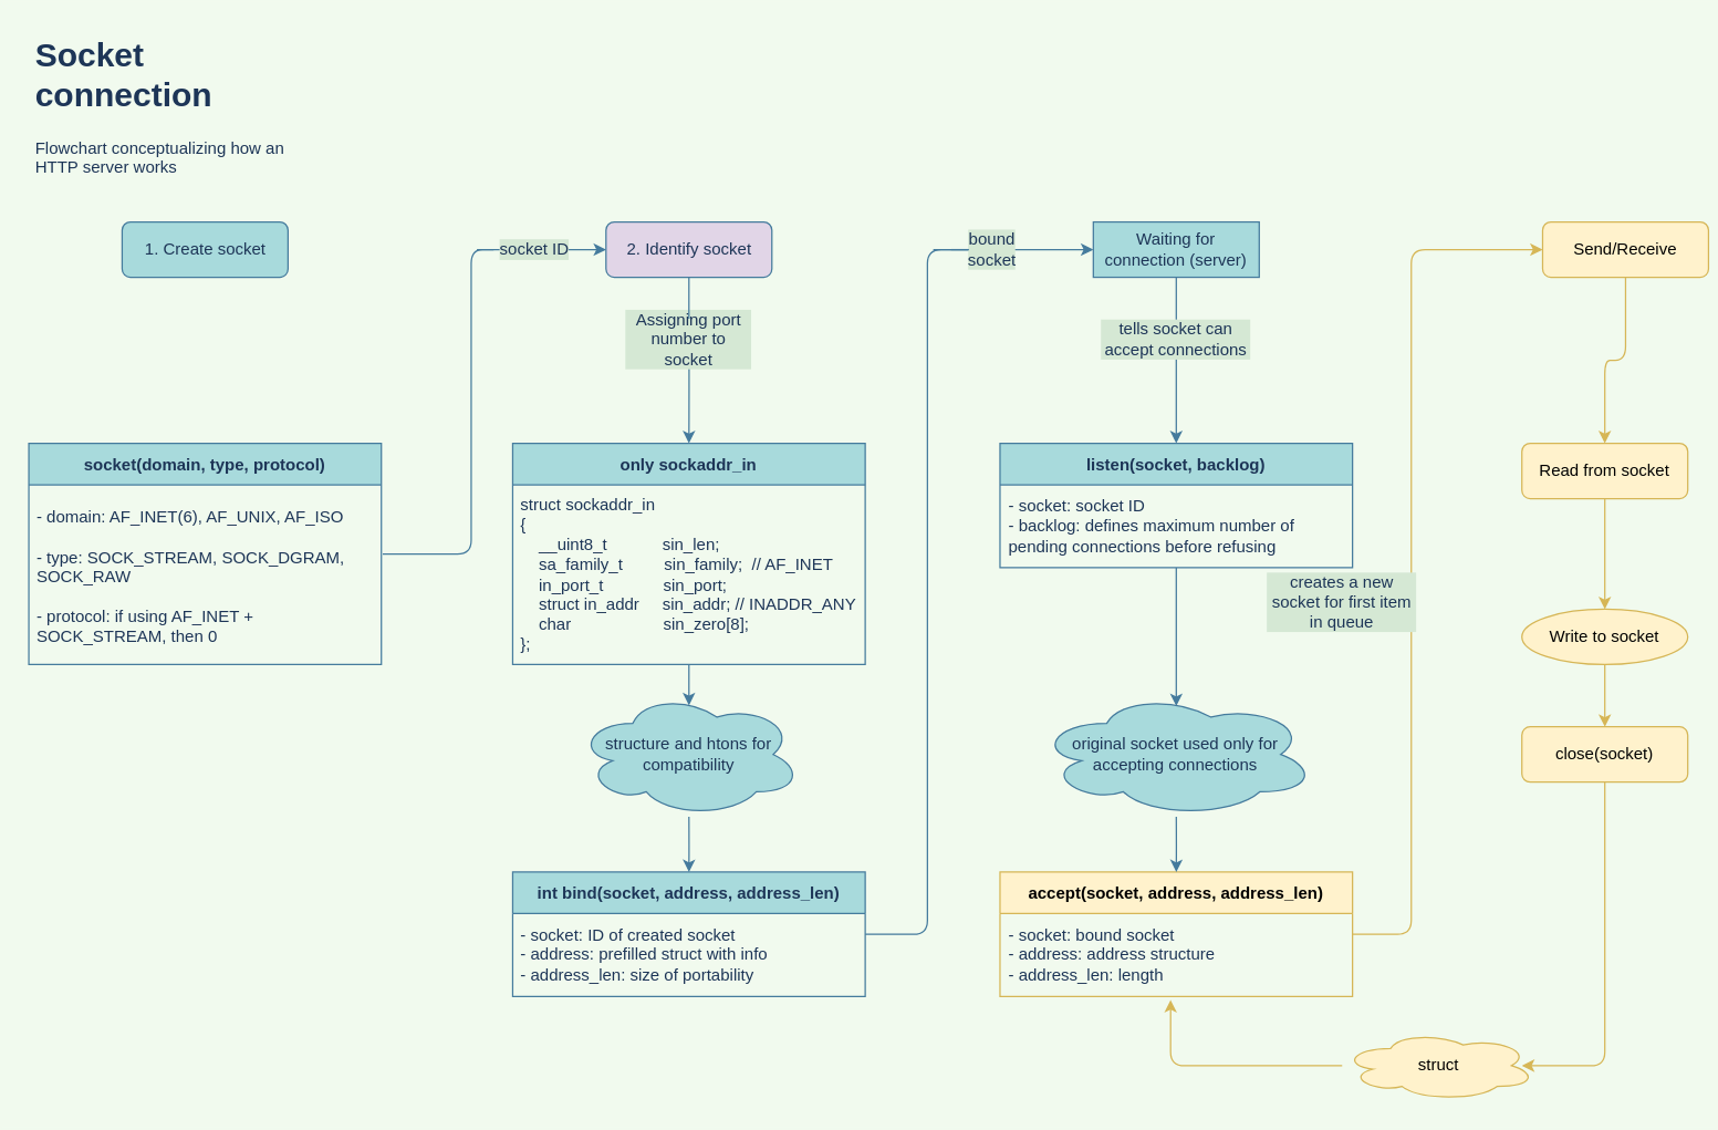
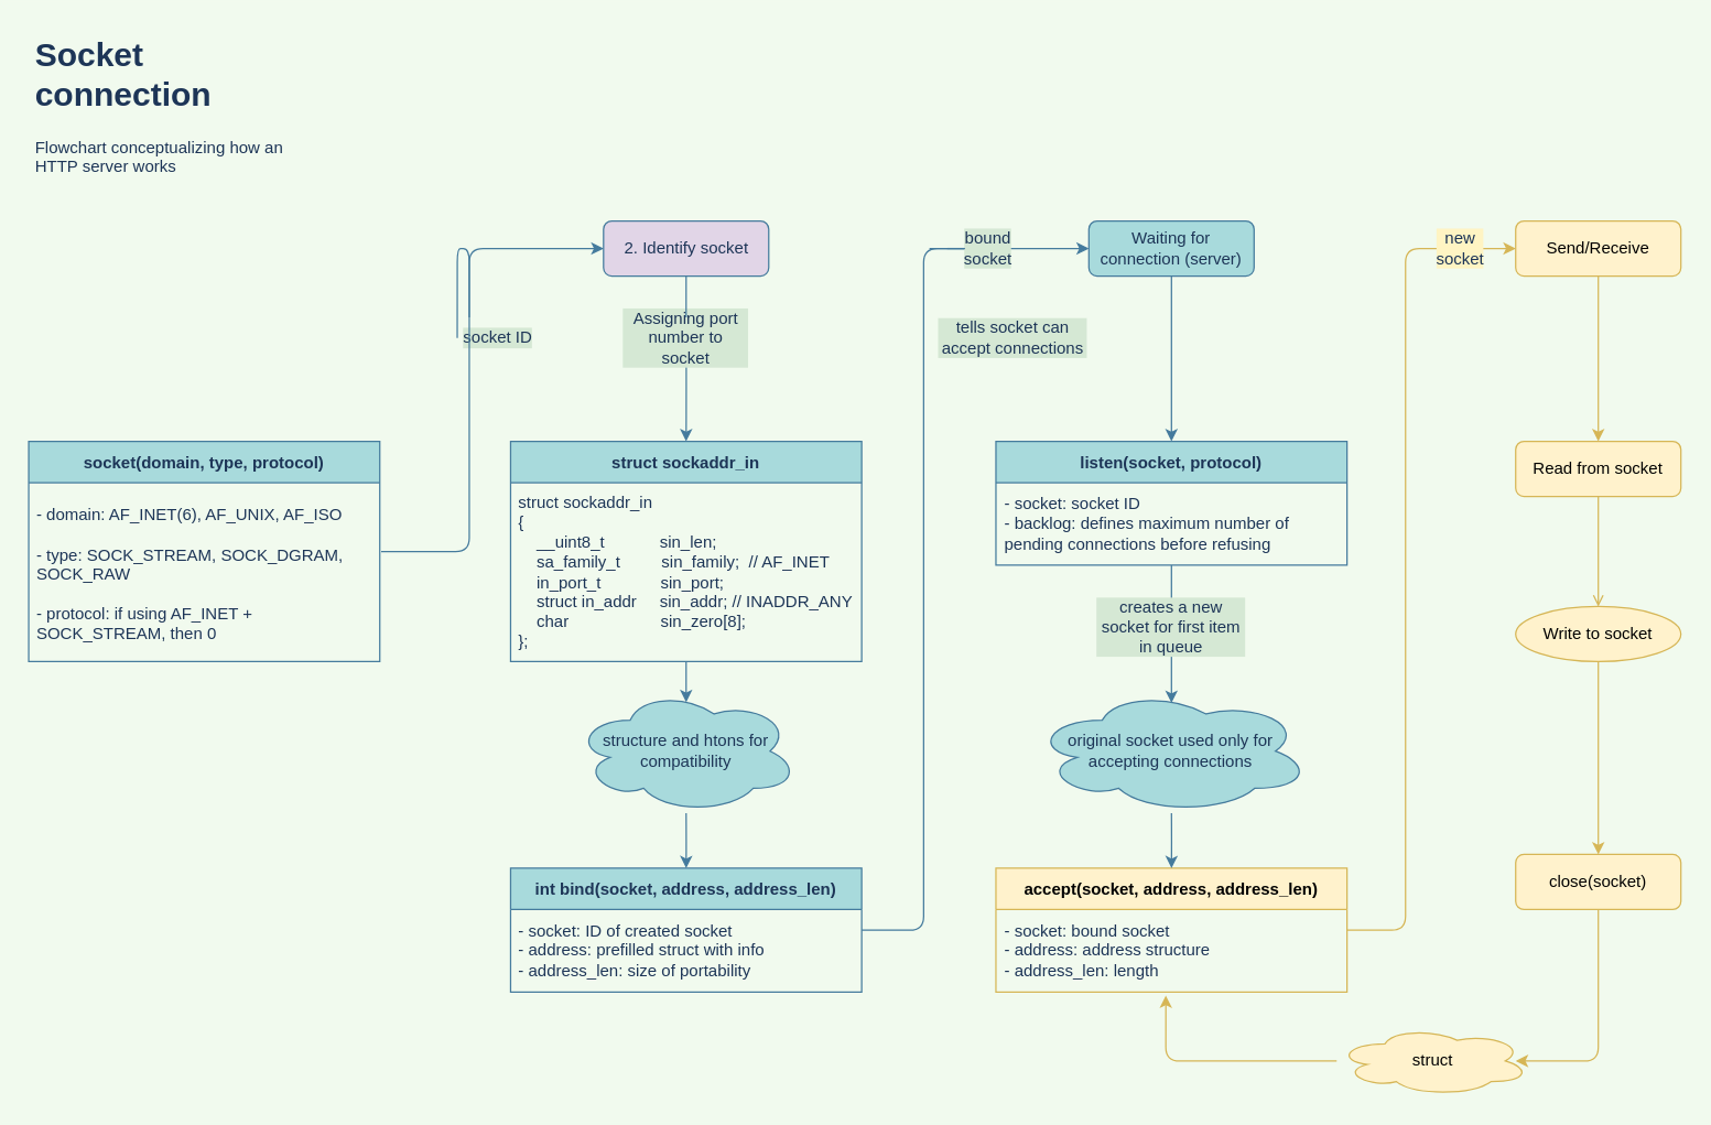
- <mxCell id="3" value="1. Create socket" style="rounded=1;whiteSpace=wrap;html=1;fontSize=12;glass=0;strokeWidth=1;shadow=0;fillColor=#A8DADC;strokeColor=#457B9D;fontColor=#1D3557;" vertex="1" parent="1"><mxGeometry x="87.5" width="120" height="40" as="geometry" y="160" /></mxCell>
- <mxCell id="38" value="socket ID" style="text;html=1;strokeColor=none;fillColor=none;align=center;verticalAlign=middle;whiteSpace=wrap;rounded=0;sketch=0;fontColor=#1D3557;labelBackgroundColor=#D5E8D4;" vertex="1" parent="1"><mxGeometry x="356.25" y="165" width="60" height="30" as="geometry" /></mxCell>
+ <mxCell id="38" value="socket ID" style="text;html=1;strokeColor=none;fillColor=none;align=center;verticalAlign=middle;whiteSpace=wrap;rounded=0;sketch=0;fontColor=#1D3557;labelBackgroundColor=#D5E8D4;" vertex="1" parent="1"><mxGeometry x="331.25" y="230" width="60" height="30" as="geometry" /></mxCell>
- <mxCell id="7" value="Waiting for connection (server)" style="whiteSpace=wrap;html=1;fontSize=12;glass=0;strokeWidth=1;shadow=0;fillColor=#A8DADC;strokeColor=#457B9D;fontColor=#1D3557;rounded=0;" vertex="1" parent="1"><mxGeometry x="790" width="120" height="40" as="geometry" y="160" /></mxCell>
+ <mxCell id="7" value="Waiting for connection (server)" style="rounded=1;whiteSpace=wrap;html=1;fontSize=12;glass=0;strokeWidth=1;shadow=0;fillColor=#A8DADC;strokeColor=#457B9D;fontColor=#1D3557;" vertex="1" parent="1"><mxGeometry x="790" width="120" height="40" as="geometry" y="160" /></mxCell>
+ <mxCell id="40" value="new&lt;br&gt;socket" style="text;html=1;strokeColor=none;fillColor=none;align=center;verticalAlign=middle;whiteSpace=wrap;rounded=0;sketch=0;fontColor=#1D3557;labelBackgroundColor=#FFF4C3;" vertex="1" parent="1"><mxGeometry x="1030" y="165" width="60" height="30" as="geometry" /></mxCell>
- <mxCell id="9" value="Send/Receive" style="rounded=1;whiteSpace=wrap;html=1;fontSize=12;glass=0;strokeWidth=1;shadow=0;fillColor=#fff2cc;strokeColor=#d6b656;" vertex="1" parent="1"><mxGeometry x="1115" y="160" width="120" height="40" as="geometry" /></mxCell>
+ <mxCell id="9" value="Send/Receive" style="rounded=1;whiteSpace=wrap;html=1;fontSize=12;glass=0;strokeWidth=1;shadow=0;fillColor=#fff2cc;strokeColor=#d6b656;" vertex="1" parent="1"><mxGeometry x="1100" width="120" height="40" as="geometry" y="160" /></mxCell>
- <mxCell id="31" value="tells socket can accept connections" style="text;html=1;strokeColor=none;fillColor=none;align=center;verticalAlign=middle;whiteSpace=wrap;rounded=0;labelBackgroundColor=#D5E8D4;sketch=0;fontColor=#1D3557;" vertex="1" parent="1"><mxGeometry x="795" y="230" width="110" height="30" as="geometry" /></mxCell>
+ <mxCell id="31" value="tells socket can accept connections" style="text;html=1;strokeColor=none;fillColor=none;align=center;verticalAlign=middle;whiteSpace=wrap;rounded=0;labelBackgroundColor=#D5E8D4;sketch=0;fontColor=#1D3557;" vertex="1" parent="1"><mxGeometry x="680" y="230" width="110" height="30" as="geometry" /></mxCell>
- <mxCell id="16" value="only sockaddr_in" style="swimlane;fontStyle=1;childLayout=stackLayout;horizontal=1;startSize=30;horizontalStack=0;resizeParent=1;resizeParentMax=0;resizeLast=0;collapsible=1;marginBottom=0;rounded=0;sketch=0;fontColor=#1D3557;strokeColor=#457B9D;fillColor=#A8DADC;" vertex="1" parent="1"><mxGeometry x="370" y="320" width="255" height="160" as="geometry" /></mxCell>
+ <mxCell id="16" value="struct sockaddr_in" style="swimlane;fontStyle=1;childLayout=stackLayout;horizontal=1;startSize=30;horizontalStack=0;resizeParent=1;resizeParentMax=0;resizeLast=0;collapsible=1;marginBottom=0;rounded=0;sketch=0;fontColor=#1D3557;strokeColor=#457B9D;fillColor=#A8DADC;" vertex="1" parent="1"><mxGeometry x="370" y="320" width="255" height="160" as="geometry" /></mxCell>
- <mxCell id="29" value="listen(socket, backlog)" style="swimlane;fontStyle=1;childLayout=stackLayout;horizontal=1;startSize=30;horizontalStack=0;resizeParent=1;resizeParentMax=0;resizeLast=0;collapsible=1;marginBottom=0;rounded=0;sketch=0;fontColor=#1D3557;strokeColor=#457B9D;fillColor=#A8DADC;" vertex="1" parent="1"><mxGeometry x="722.5" y="320" width="255" height="90" as="geometry" /></mxCell>
+ <mxCell id="29" value="listen(socket, protocol)" style="swimlane;fontStyle=1;childLayout=stackLayout;horizontal=1;startSize=30;horizontalStack=0;resizeParent=1;resizeParentMax=0;resizeLast=0;collapsible=1;marginBottom=0;rounded=0;sketch=0;fontColor=#1D3557;strokeColor=#457B9D;fillColor=#A8DADC;" vertex="1" parent="1"><mxGeometry x="722.5" y="320" width="255" height="90" as="geometry" /></mxCell>
- <mxCell id="41" style="edgeStyle=orthogonalEdgeStyle;curved=0;rounded=1;sketch=0;orthogonalLoop=1;jettySize=auto;html=1;entryX=0.5;entryY=0;entryDx=0;entryDy=0;fontColor=#1D3557;strokeColor=#d6b656;fillColor=#fff2cc;" edge="1" parent="1" source="42" target="44"><mxGeometry relative="1" as="geometry" /></mxCell>
+ <mxCell id="41" style="edgeStyle=orthogonalEdgeStyle;curved=0;rounded=1;sketch=0;orthogonalLoop=1;jettySize=auto;html=1;entryX=0.5;entryY=0;entryDx=0;entryDy=0;fontColor=#1D3557;strokeColor=#d6b656;fillColor=#fff2cc;endArrow=open;" edge="1" parent="1" source="42" target="44"><mxGeometry relative="1" as="geometry" /></mxCell>
- <mxCell id="35" value="creates a new socket for first item in queue" style="text;html=1;strokeColor=none;fillColor=none;align=center;verticalAlign=middle;whiteSpace=wrap;rounded=0;labelBackgroundColor=#D5E8D4;sketch=0;fontColor=#1D3557;" vertex="1" parent="1"><mxGeometry x="915" y="420" width="110" height="30" as="geometry" /></mxCell>
+ <mxCell id="35" value="creates a new socket for first item in queue" style="text;html=1;strokeColor=none;fillColor=none;align=center;verticalAlign=middle;whiteSpace=wrap;rounded=0;labelBackgroundColor=#D5E8D4;sketch=0;fontColor=#1D3557;" vertex="1" parent="1"><mxGeometry x="795" y="440" width="110" height="30" as="geometry" /></mxCell>
- <mxCell id="11" value="close(socket)" style="rounded=1;whiteSpace=wrap;html=1;fontSize=12;glass=0;strokeWidth=1;shadow=0;fillColor=#fff2cc;strokeColor=#d6b656;" vertex="1" parent="1"><mxGeometry x="1100" y="525" width="120" height="40" as="geometry" /></mxCell>
+ <mxCell id="11" value="close(socket)" style="rounded=1;whiteSpace=wrap;html=1;fontSize=12;glass=0;strokeWidth=1;shadow=0;fillColor=#fff2cc;strokeColor=#d6b656;" vertex="1" parent="1"><mxGeometry x="1100" y="620" width="120" height="40" as="geometry" /></mxCell>
